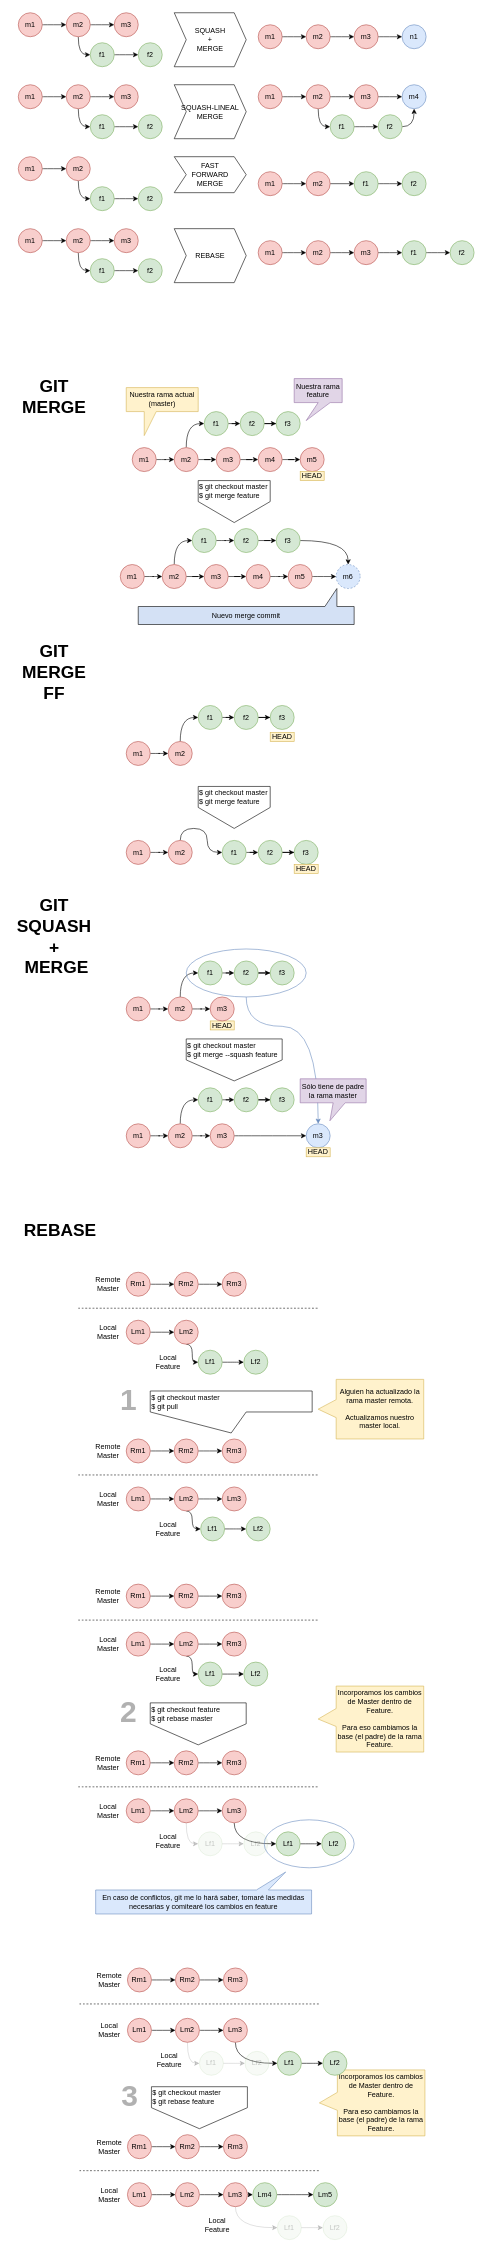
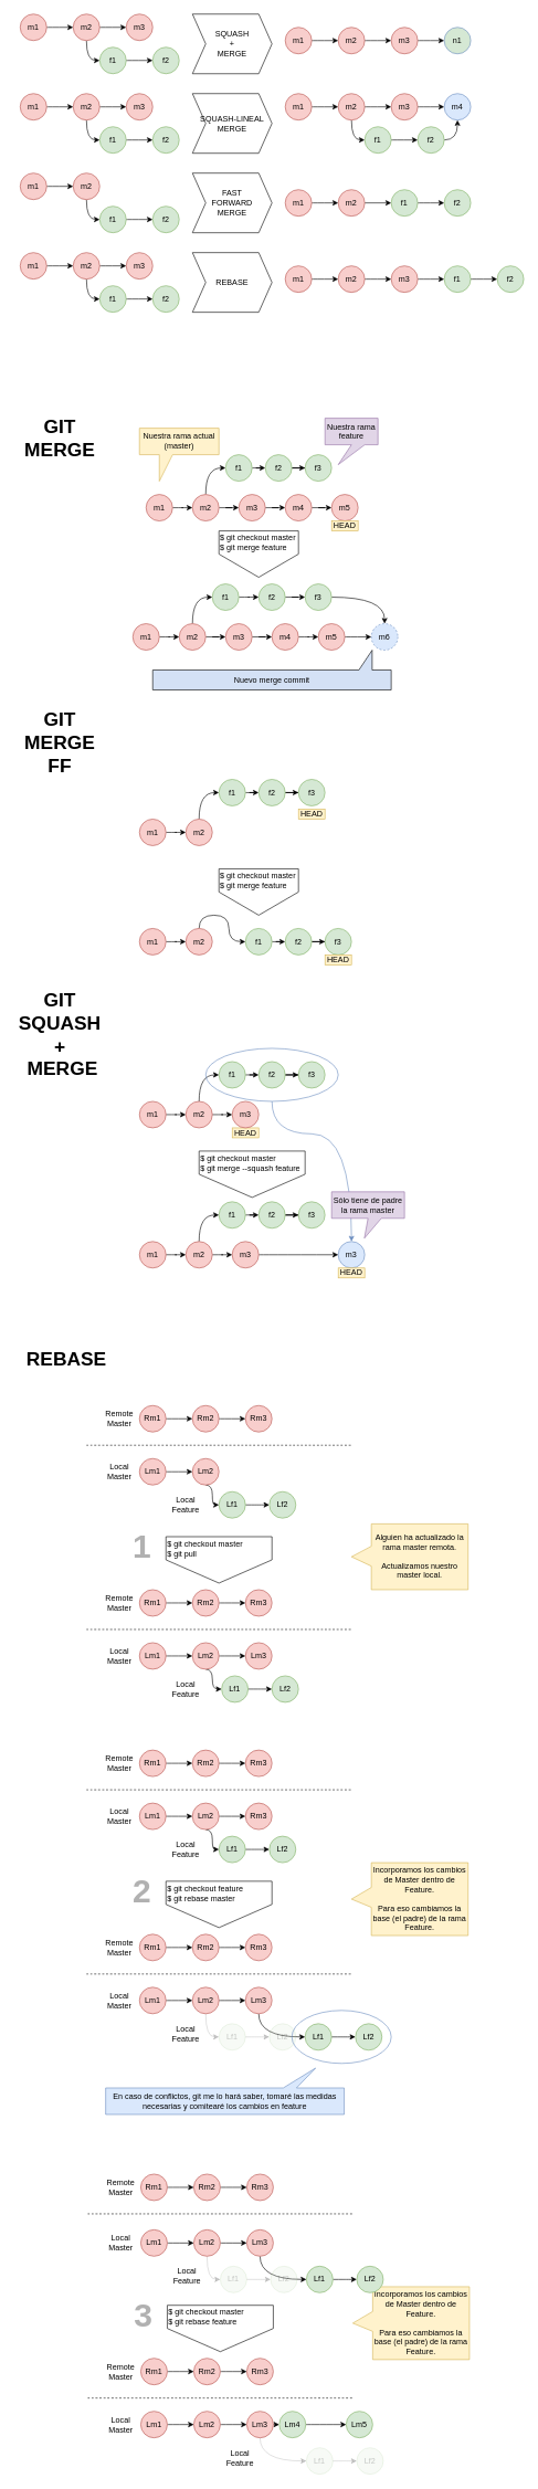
- <mxCell id="36" value="n1" style="ellipse;whiteSpace=wrap;html=1;aspect=fixed;fillColor=#dae8fc;strokeColor=#6c8ebf;rounded=0;fontColor=#000;labelBorderColor=none;" parent="1" vertex="1"><mxGeometry x="670" y="40" width="40" height="40" as="geometry" /></mxCell>
+ <mxCell id="36" value="n1" style="ellipse;whiteSpace=wrap;html=1;aspect=fixed;fillColor=#d5e8d4;strokeColor=#6c8ebf;rounded=0;fontColor=#000;labelBorderColor=none;" parent="1" vertex="1"><mxGeometry x="670" y="40" width="40" height="40" as="geometry" /></mxCell>
- <mxCell id="67" value="FAST&lt;br&gt;FORWARD&lt;br&gt;MERGE" style="shape=step;perimeter=stepPerimeter;whiteSpace=wrap;html=1;fixedSize=1;rounded=0;labelBorderColor=none;" parent="1" vertex="1"><mxGeometry x="290" y="260" width="120" height="60" as="geometry" /></mxCell>
+ <mxCell id="67" value="FAST&lt;br&gt;FORWARD&lt;br&gt;MERGE" style="shape=step;perimeter=stepPerimeter;whiteSpace=wrap;html=1;fixedSize=1;rounded=0;labelBorderColor=none;" parent="1" vertex="1"><mxGeometry x="290" y="260" width="120" height="90" as="geometry" /></mxCell>
- <mxCell id="145" value="&lt;br&gt;$ git checkout master&lt;br&gt;$ git merge --squash feature" style="shape=callout;whiteSpace=wrap;html=1;perimeter=calloutPerimeter;size=35;position=0;base=160;position2=0.5;align=left;verticalAlign=bottom;" parent="1" vertex="1"><mxGeometry x="310" y="1731" width="160" height="70" as="geometry" /></mxCell>
+ <mxCell id="145" value="&lt;br&gt;$ git checkout master&lt;br&gt;$ git merge --squash feature" style="shape=callout;whiteSpace=wrap;html=1;perimeter=calloutPerimeter;size=35;position=0;base=160;position2=0.5;align=left;verticalAlign=bottom;" parent="1" vertex="1"><mxGeometry x="300" y="1736" width="160" height="70" as="geometry" /></mxCell>
- <mxCell id="201" value="&lt;br&gt;$ git checkout master&lt;br&gt;$ git pull" style="shape=callout;whiteSpace=wrap;html=1;perimeter=calloutPerimeter;size=35;position=0;base=160;position2=0.5;align=left;verticalAlign=bottom;shadow=0;rounded=0;strokeColor=default;" vertex="1" parent="1"><mxGeometry x="250" y="2318" width="270" height="70" as="geometry" /></mxCell>
+ <mxCell id="201" value="&lt;br&gt;$ git checkout master&lt;br&gt;$ git pull" style="shape=callout;whiteSpace=wrap;html=1;perimeter=calloutPerimeter;size=35;position=0;base=160;position2=0.5;align=left;verticalAlign=bottom;shadow=0;rounded=0;strokeColor=default;" vertex="1" parent="1"><mxGeometry x="250" y="2318" width="160" height="70" as="geometry" /></mxCell>
